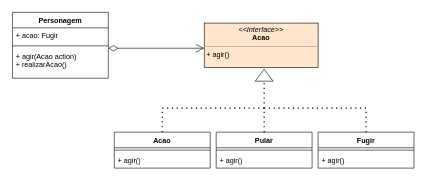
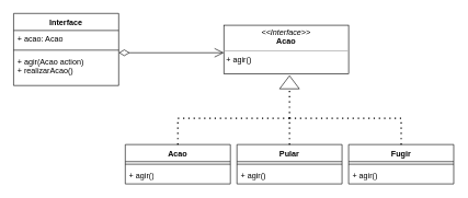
- <mxCell id="2" value="Personagem" style="swimlane;fontStyle=1;align=center;verticalAlign=top;childLayout=stackLayout;horizontal=1;startSize=26;horizontalStack=0;resizeParent=1;resizeParentMax=0;resizeLast=0;collapsible=1;marginBottom=0;whiteSpace=wrap;html=1;" parent="1" vertex="1"><mxGeometry x="20" y="20" width="160" height="110" as="geometry" /></mxCell>
+ <mxCell id="2" value="Interface" style="swimlane;fontStyle=1;align=center;verticalAlign=top;childLayout=stackLayout;horizontal=1;startSize=26;horizontalStack=0;resizeParent=1;resizeParentMax=0;resizeLast=0;collapsible=1;marginBottom=0;whiteSpace=wrap;html=1;" parent="1" vertex="1"><mxGeometry x="20" y="20" width="160" height="110" as="geometry" /></mxCell>
- <mxCell id="3" value="+ acao: Fugir" style="text;strokeColor=none;fillColor=none;align=left;verticalAlign=top;spacingLeft=4;spacingRight=4;overflow=hidden;rotatable=0;points=[[0,0.5],[1,0.5]];portConstraint=eastwest;whiteSpace=wrap;html=1;" parent="2" vertex="1"><mxGeometry y="26" width="160" height="26" as="geometry" /></mxCell>
+ <mxCell id="3" value="+ acao: Acao" style="text;strokeColor=none;fillColor=none;align=left;verticalAlign=top;spacingLeft=4;spacingRight=4;overflow=hidden;rotatable=0;points=[[0,0.5],[1,0.5]];portConstraint=eastwest;whiteSpace=wrap;html=1;" parent="2" vertex="1"><mxGeometry y="26" width="160" height="26" as="geometry" /></mxCell>
- <mxCell id="6" value="&lt;p style=&quot;margin:0px;margin-top:4px;text-align:center;&quot;&gt;&lt;i&gt;&amp;lt;&amp;lt;Interface&amp;gt;&amp;gt;&lt;/i&gt;&lt;br&gt;&lt;b&gt;Acao&lt;/b&gt;&lt;/p&gt;&lt;hr size=&quot;1&quot;&gt;&lt;p style=&quot;margin:0px;margin-left:4px;&quot;&gt;+ agir()&lt;br&gt;&lt;/p&gt;" style="verticalAlign=top;align=left;overflow=fill;fontSize=12;fontFamily=Helvetica;html=1;whiteSpace=wrap;fillColor=#ffe6cc;" parent="1" vertex="1"><mxGeometry x="340" y="38" width="190" height="74" as="geometry" /></mxCell>
+ <mxCell id="6" value="&lt;p style=&quot;margin:0px;margin-top:4px;text-align:center;&quot;&gt;&lt;i&gt;&amp;lt;&amp;lt;Interface&amp;gt;&amp;gt;&lt;/i&gt;&lt;br&gt;&lt;b&gt;Acao&lt;/b&gt;&lt;/p&gt;&lt;hr size=&quot;1&quot;&gt;&lt;p style=&quot;margin:0px;margin-left:4px;&quot;&gt;+ agir()&lt;br&gt;&lt;/p&gt;" style="verticalAlign=top;align=left;overflow=fill;fontSize=12;fontFamily=Helvetica;html=1;whiteSpace=wrap;" parent="1" vertex="1"><mxGeometry x="340" y="38" width="190" height="74" as="geometry" /></mxCell>
